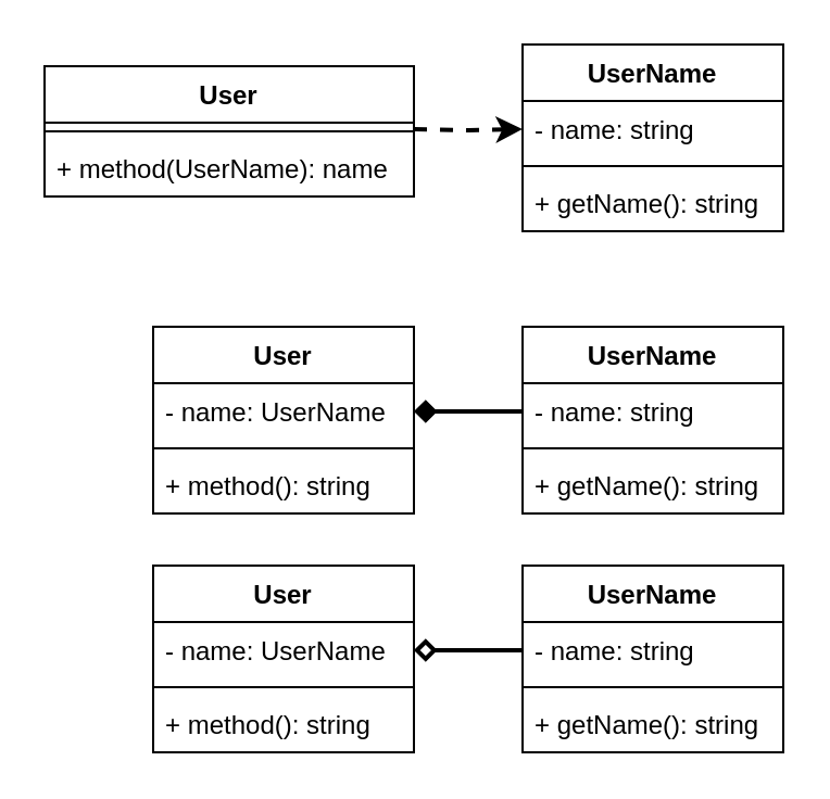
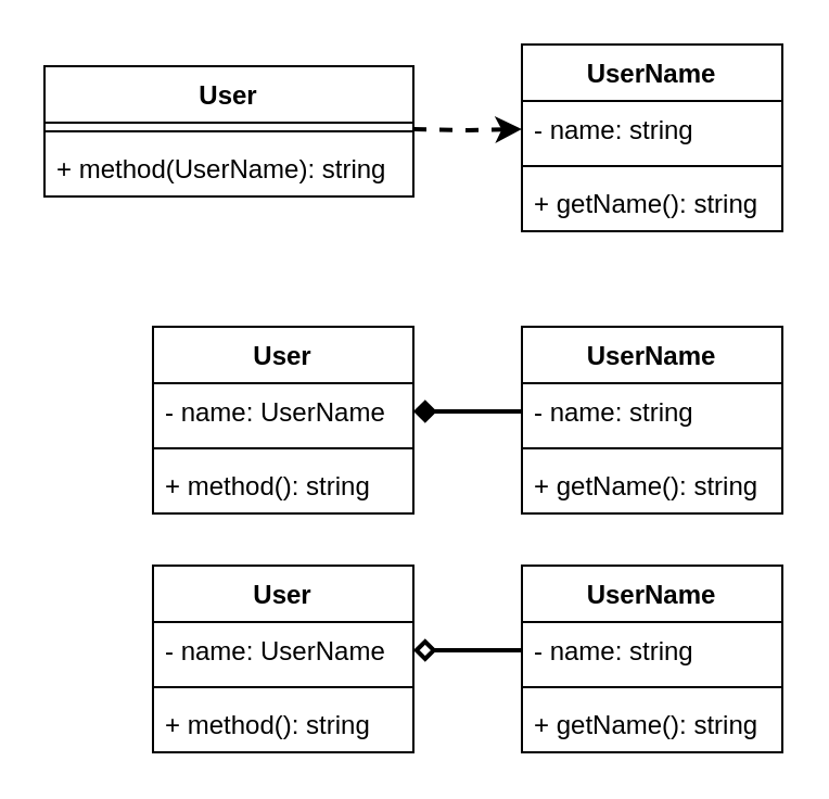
- <mxCell id="4" value="+ method(UserName): name" style="text;strokeColor=none;fillColor=none;align=left;verticalAlign=top;spacingLeft=4;spacingRight=4;overflow=hidden;rotatable=0;points=[[0,0.5],[1,0.5]];portConstraint=eastwest;" vertex="1" parent="2"><mxGeometry y="34" width="170" height="26" as="geometry" /></mxCell>
+ <mxCell id="4" value="+ method(UserName): string" style="text;strokeColor=none;fillColor=none;align=left;verticalAlign=top;spacingLeft=4;spacingRight=4;overflow=hidden;rotatable=0;points=[[0,0.5],[1,0.5]];portConstraint=eastwest;" vertex="1" parent="2"><mxGeometry y="34" width="170" height="26" as="geometry" /></mxCell>
